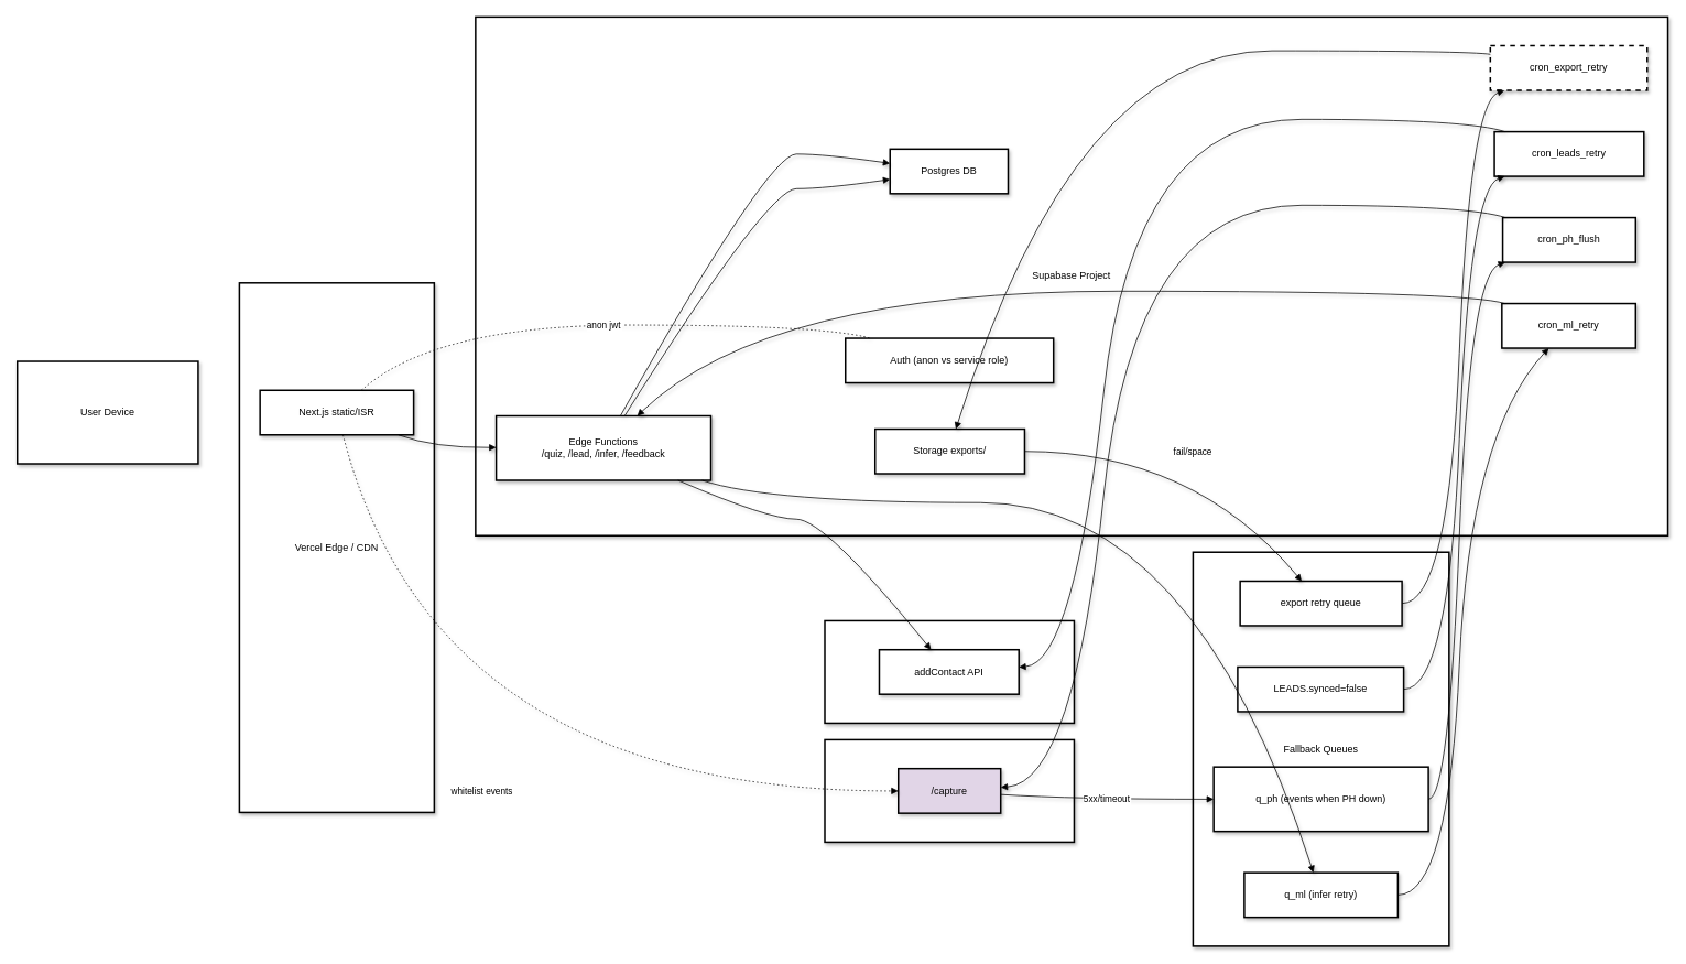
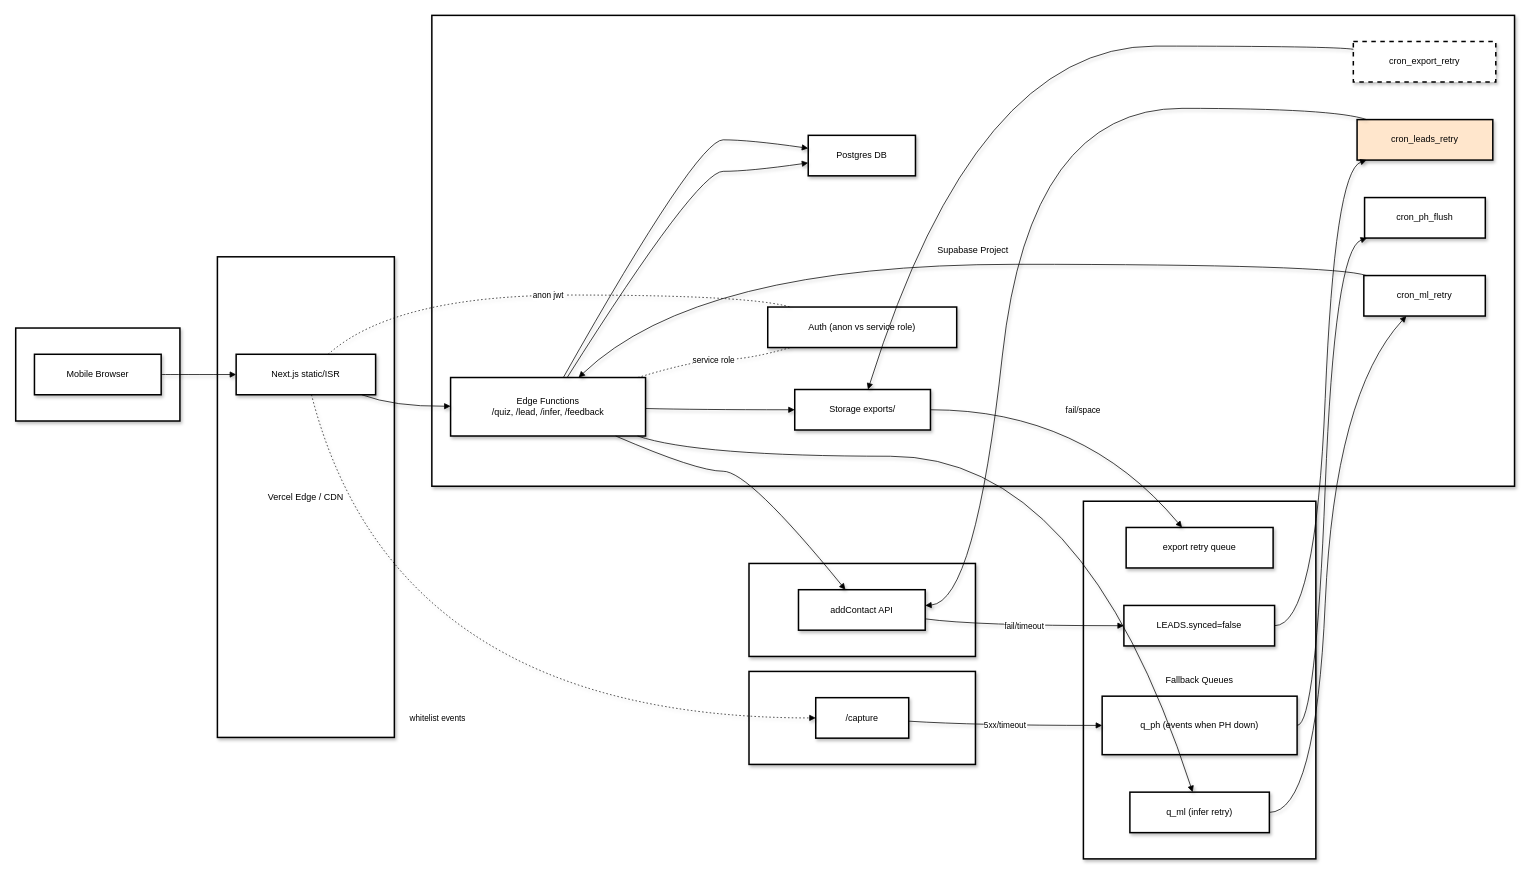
- <mxCell id="15" value="cron_leads_retry" style="whiteSpace=wrap;strokeWidth=2;shadow=1;" vertex="1" parent="1"><mxGeometry x="1809" y="159" width="181" height="54" as="geometry" /></mxCell>
+ <mxCell id="15" value="cron_leads_retry" style="whiteSpace=wrap;strokeWidth=2;shadow=1;fillColor=#ffe6cc;" vertex="1" parent="1"><mxGeometry x="1809" y="159" width="181" height="54" as="geometry" /></mxCell>
- <mxCell id="39" value="" style="curved=1;startArrow=none;endArrow=block;exitX=1;exitY=0.5;entryX=0.09;entryY=1;rounded=0;shadow=1;" edge="1" parent="1" source="22" target="14"><mxGeometry relative="1" as="geometry"><Array as="points"><mxPoint x="1754" y="730" /><mxPoint x="1779" y="124" /></Array></mxGeometry></mxCell>
+ <mxCell id="27" value="service role" style="curved=1;dashed=1;dashPattern=2 3;startArrow=none;endArrow=none;exitX=0.97;exitY=-0.01;entryX=0.12;entryY=1;rounded=0;shadow=1;" edge="1" parent="1" source="10" target="13"><mxGeometry relative="1" as="geometry"><Array as="points"><mxPoint x="929" y="479" /><mxPoint x="998" y="479" /></Array></mxGeometry></mxCell>
+ <mxCell id="8" value="Mobile Browser" style="whiteSpace=wrap;strokeWidth=2;shadow=1;" vertex="1" parent="1"><mxGeometry x="45" y="472" width="169" height="54" as="geometry" /></mxCell>
+ <mxCell id="24" value="" style="curved=1;startArrow=none;endArrow=block;exitX=1;exitY=0.5;entryX=0;entryY=0.5;rounded=0;shadow=1;" edge="1" parent="1" source="8" target="9"><mxGeometry relative="1" as="geometry"><Array as="points" /></mxGeometry></mxCell>
+ <mxCell id="37" value="" style="curved=1;startArrow=none;endArrow=block;exitX=1;exitY=0.53;entryX=0;entryY=0.5;rounded=0;shadow=1;" edge="1" parent="1" source="10" target="12"><mxGeometry relative="1" as="geometry"><Array as="points"><mxPoint x="929" y="546" /></Array></mxGeometry></mxCell>
- <mxCell id="32" value="" style="curved=1;startArrow=none;endArrow=block;exitX=0.02;exitY=0;entryX=1;entryY=0.42;rounded=0;shadow=1;" edge="1" parent="1" source="16" target="18"><mxGeometry relative="1" as="geometry"><Array as="points"><mxPoint x="1779" y="248" /><mxPoint x="1372" y="248" /><mxPoint x="1300" y="946" /></Array></mxGeometry></mxCell>
+ <mxCell id="34" value="fail/timeout" style="curved=1;startArrow=none;endArrow=block;exitX=1;exitY=0.72;entryX=0;entryY=0.5;rounded=0;shadow=1;" edge="1" parent="1" source="19" target="21"><mxGeometry relative="1" as="geometry"><Array as="points"><mxPoint x="1300" y="834" /></Array></mxGeometry></mxCell>
- <mxCell id="18" value="/capture" style="whiteSpace=wrap;strokeWidth=2;shadow=1;fillColor=#e1d5e7;" vertex="1" parent="1"><mxGeometry x="1087" y="930" width="124" height="54" as="geometry" /></mxCell>
+ <mxCell id="18" value="/capture" style="whiteSpace=wrap;strokeWidth=2;shadow=1;" vertex="1" parent="1"><mxGeometry x="1087" y="930" width="124" height="54" as="geometry" /></mxCell>
